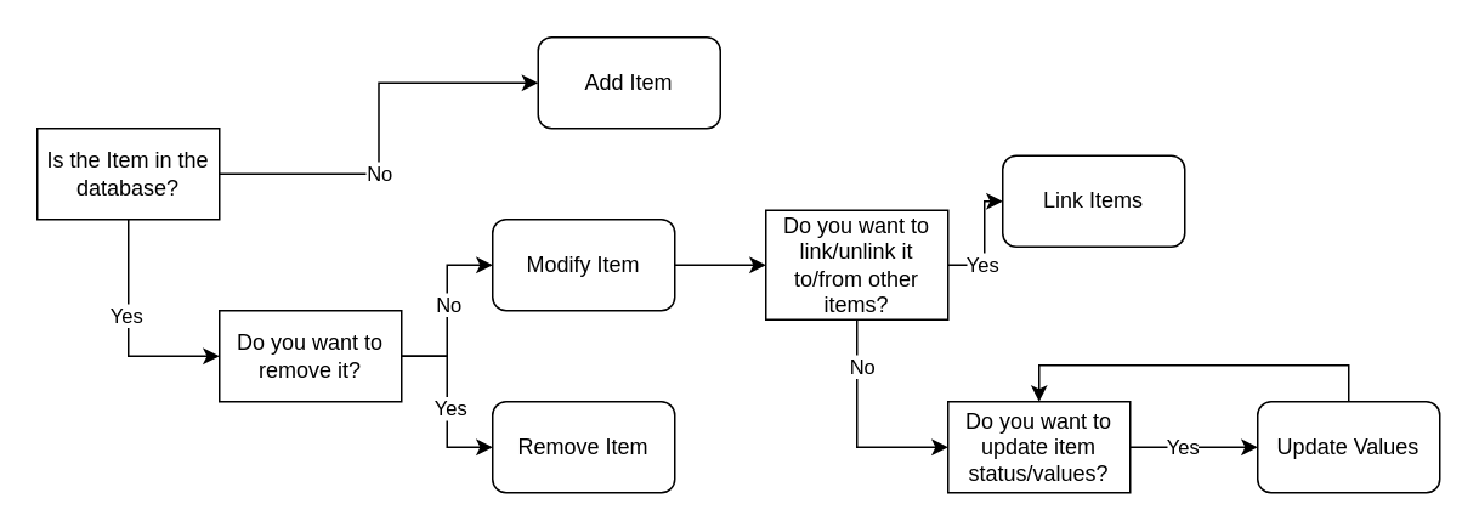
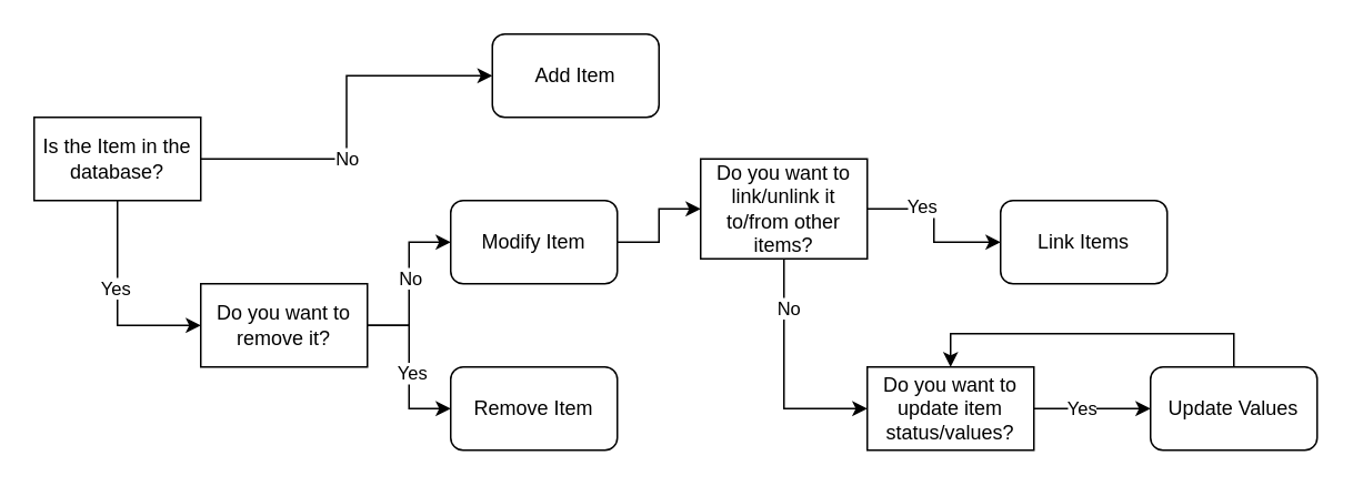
- <mxCell id="24" value="Link Items" style="rounded=1;whiteSpace=wrap;html=1;" vertex="1" parent="1"><mxGeometry x="550" y="85" width="100" height="50" as="geometry" /></mxCell>
+ <mxCell id="24" value="Link Items" style="rounded=1;whiteSpace=wrap;html=1;" vertex="1" parent="1"><mxGeometry x="600" y="120" width="100" height="50" as="geometry" /></mxCell>
- <mxCell id="20" value="Do you want to link/unlink it to/from other items?" style="rounded=0;whiteSpace=wrap;html=1;" vertex="1" parent="1"><mxGeometry x="420" y="115" width="100" height="60" as="geometry" /></mxCell>
+ <mxCell id="20" value="Do you want to link/unlink it to/from other items?" style="rounded=0;whiteSpace=wrap;html=1;" vertex="1" parent="1"><mxGeometry x="420" y="95" width="100" height="60" as="geometry" /></mxCell>
